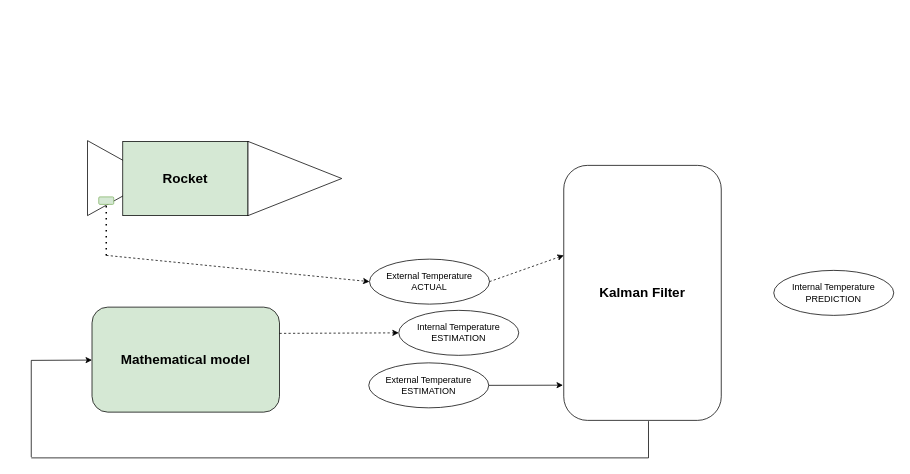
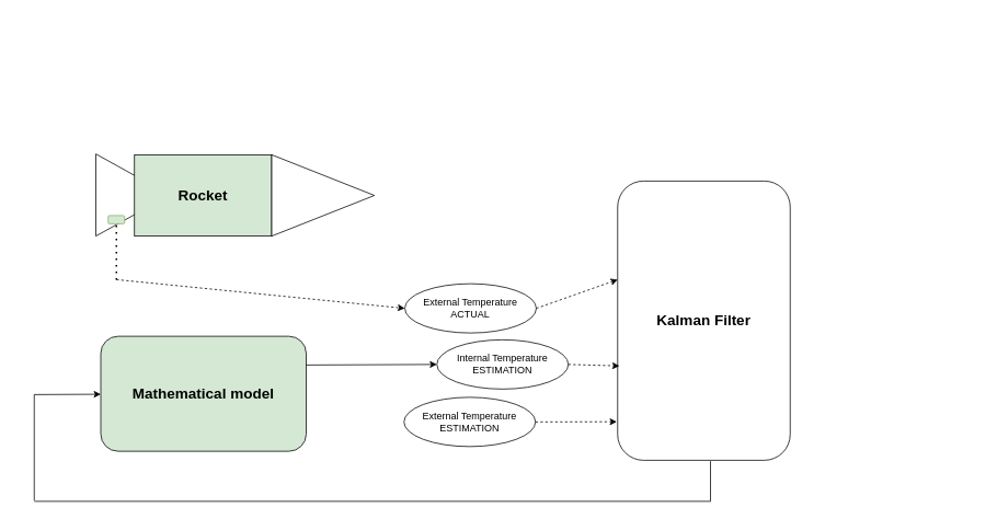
- <mxCell id="23" value="Internal Temperature&lt;br&gt;PREDICTION" style="ellipse;whiteSpace=wrap;html=1;" vertex="1" parent="1"><mxGeometry x="1031" y="360" width="160" height="60" as="geometry" /></mxCell>
- <mxCell id="14" value="" style="endArrow=classic;html=1;rounded=0;dashed=1;exitX=1;exitY=0.25;exitDx=0;exitDy=0;entryX=0;entryY=0.5;entryDx=0;entryDy=0;" edge="1" parent="1" source="8" target="12"><mxGeometry width="50" height="50" relative="1" as="geometry"><mxPoint x="541" y="390" as="sourcePoint" /><mxPoint x="591" y="340" as="targetPoint" /></mxGeometry></mxCell>
+ <mxCell id="14" value="" style="endArrow=classic;html=1;rounded=0;dashed=0;exitX=1;exitY=0.25;exitDx=0;exitDy=0;entryX=0;entryY=0.5;entryDx=0;entryDy=0;" edge="1" parent="1" source="8" target="12"><mxGeometry width="50" height="50" relative="1" as="geometry"><mxPoint x="541" y="390" as="sourcePoint" /><mxPoint x="591" y="340" as="targetPoint" /></mxGeometry></mxCell>
+ <mxCell id="16" value="" style="endArrow=classic;html=1;rounded=0;dashed=1;exitX=1;exitY=0.5;exitDx=0;exitDy=0;entryX=0.01;entryY=0.662;entryDx=0;entryDy=0;entryPerimeter=0;" edge="1" parent="1" source="12" target="15"><mxGeometry width="50" height="50" relative="1" as="geometry"><mxPoint x="541" y="390" as="sourcePoint" /><mxPoint x="591" y="340" as="targetPoint" /></mxGeometry></mxCell>
- <mxCell id="17" value="" style="endArrow=classic;html=1;rounded=0;dashed=0;exitX=1;exitY=0.5;exitDx=0;exitDy=0;entryX=-0.005;entryY=0.862;entryDx=0;entryDy=0;entryPerimeter=0;" edge="1" parent="1" source="13" target="15"><mxGeometry width="50" height="50" relative="1" as="geometry"><mxPoint x="661" y="453.31" as="sourcePoint" /><mxPoint x="748" y="462" as="targetPoint" /></mxGeometry></mxCell>
+ <mxCell id="17" value="" style="endArrow=classic;html=1;rounded=0;dashed=1;exitX=1;exitY=0.5;exitDx=0;exitDy=0;entryX=-0.005;entryY=0.862;entryDx=0;entryDy=0;entryPerimeter=0;" edge="1" parent="1" source="13" target="15"><mxGeometry width="50" height="50" relative="1" as="geometry"><mxPoint x="661" y="453.31" as="sourcePoint" /><mxPoint x="748" y="462" as="targetPoint" /></mxGeometry></mxCell>
